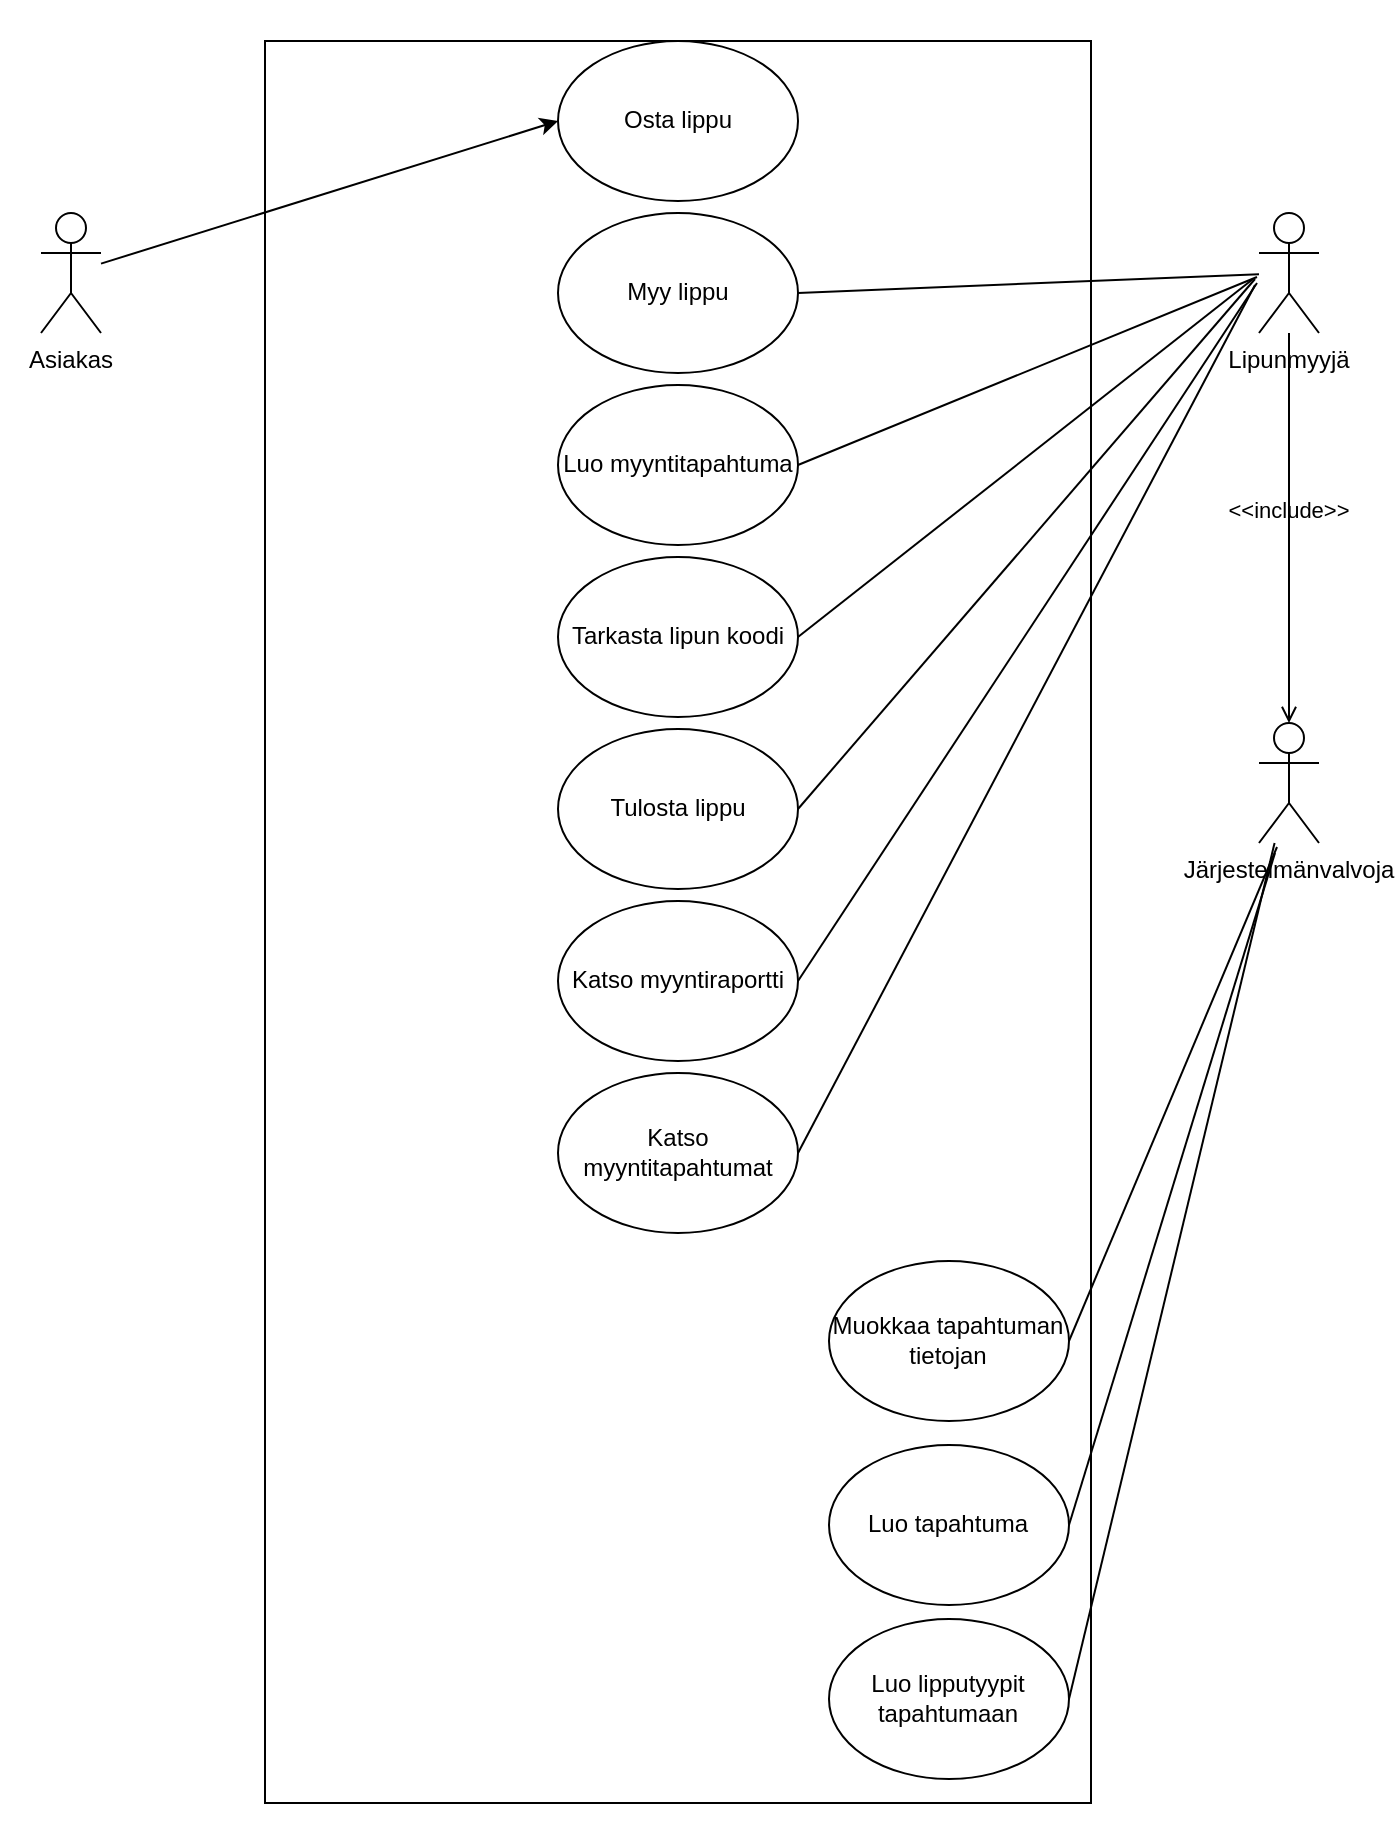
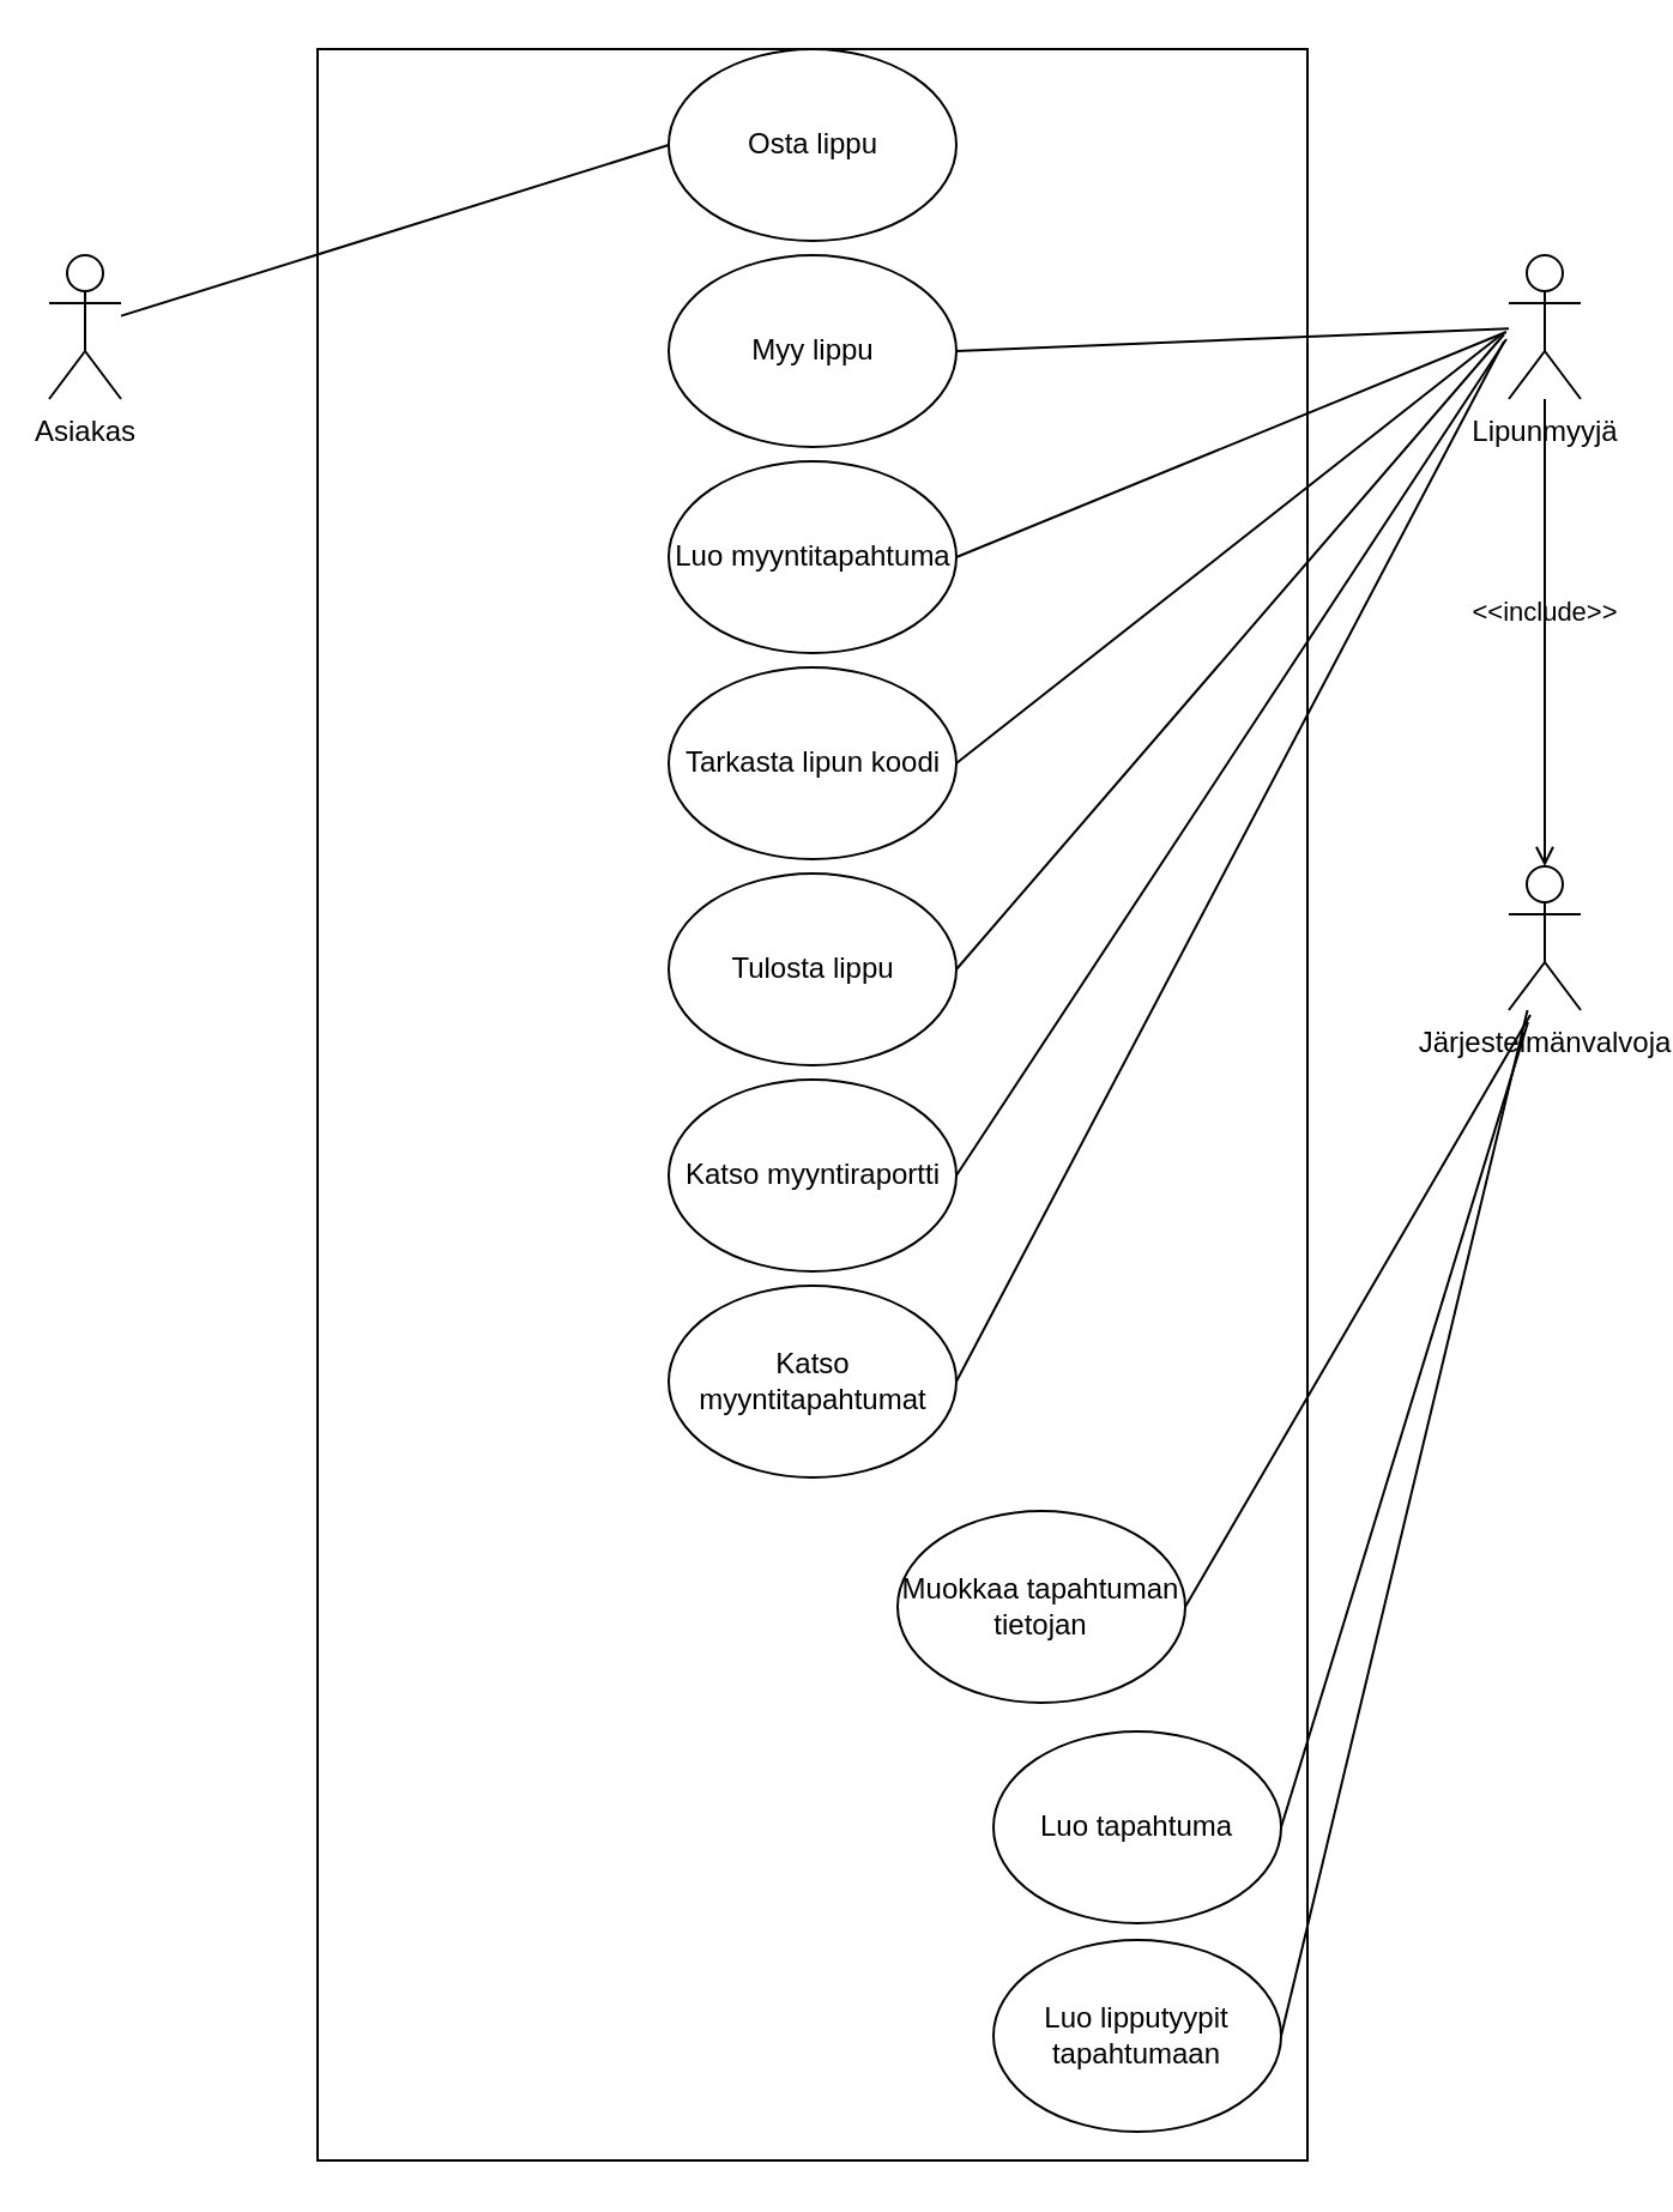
- <mxCell id="16" value="" style="endArrow=classic;html=1;rounded=0;entryX=0;entryY=0.5;entryDx=0;entryDy=0;" edge="1" parent="1" source="2" target="6"><mxGeometry width="50" height="50" relative="1" as="geometry"><mxPoint x="351" y="322" as="sourcePoint" /><mxPoint x="401" y="272" as="targetPoint" /></mxGeometry></mxCell>
+ <mxCell id="16" value="" style="endArrow=none;html=1;rounded=0;entryX=0;entryY=0.5;entryDx=0;entryDy=0;" edge="1" parent="1" source="2" target="6"><mxGeometry width="50" height="50" relative="1" as="geometry"><mxPoint x="351" y="322" as="sourcePoint" /><mxPoint x="401" y="272" as="targetPoint" /></mxGeometry></mxCell>
- <mxCell id="15" value="Muokkaa tapahtuman tietojan" style="ellipse;whiteSpace=wrap;html=1;" vertex="1" parent="1"><mxGeometry x="414" y="630" width="120" height="80" as="geometry" /></mxCell>
+ <mxCell id="15" value="Muokkaa tapahtuman tietojan" style="ellipse;whiteSpace=wrap;html=1;" vertex="1" parent="1"><mxGeometry x="374" y="630" width="120" height="80" as="geometry" /></mxCell>
